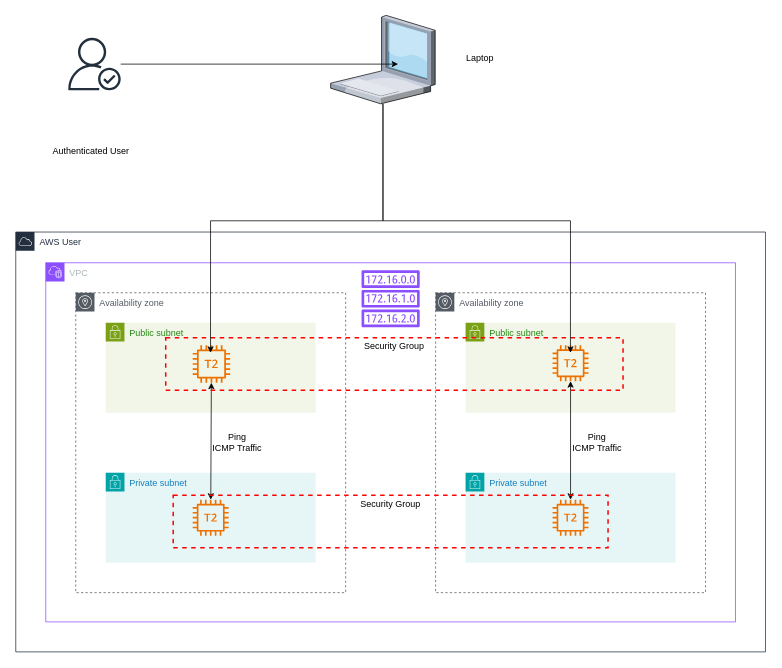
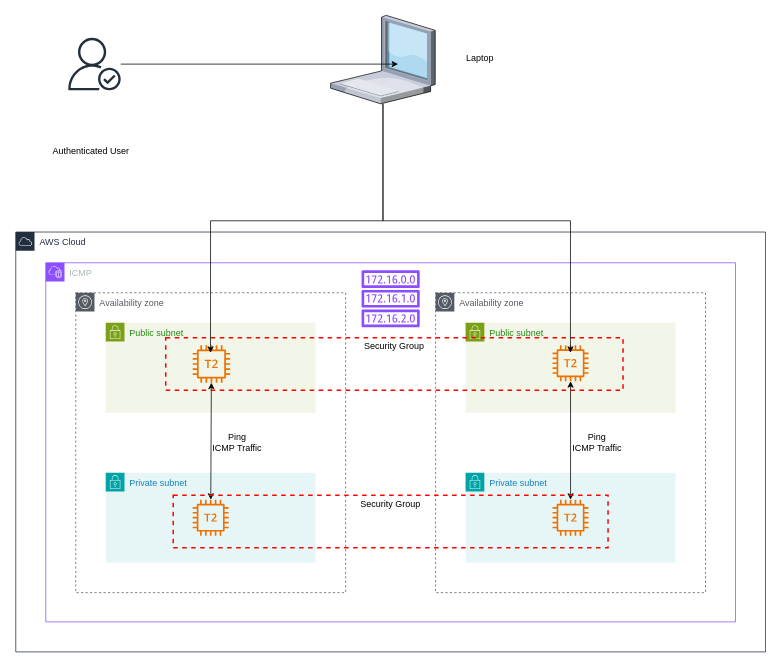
- <mxCell id="2" value="AWS User" style="points=[[0,0],[0.25,0],[0.5,0],[0.75,0],[1,0],[1,0.25],[1,0.5],[1,0.75],[1,1],[0.75,1],[0.5,1],[0.25,1],[0,1],[0,0.75],[0,0.5],[0,0.25]];outlineConnect=0;gradientColor=none;html=1;whiteSpace=wrap;fontSize=12;fontStyle=0;container=1;pointerEvents=0;collapsible=0;recursiveResize=0;shape=mxgraph.aws4.group;grIcon=mxgraph.aws4.group_aws_cloud;strokeColor=#232F3E;fillColor=none;verticalAlign=top;align=left;spacingLeft=30;fontColor=#232F3E;dashed=0;" vertex="1" parent="1"><mxGeometry x="20" y="309" width="1000" height="560" as="geometry" /></mxCell>
+ <mxCell id="2" value="AWS Cloud" style="points=[[0,0],[0.25,0],[0.5,0],[0.75,0],[1,0],[1,0.25],[1,0.5],[1,0.75],[1,1],[0.75,1],[0.5,1],[0.25,1],[0,1],[0,0.75],[0,0.5],[0,0.25]];outlineConnect=0;gradientColor=none;html=1;whiteSpace=wrap;fontSize=12;fontStyle=0;container=1;pointerEvents=0;collapsible=0;recursiveResize=0;shape=mxgraph.aws4.group;grIcon=mxgraph.aws4.group_aws_cloud;strokeColor=#232F3E;fillColor=none;verticalAlign=top;align=left;spacingLeft=30;fontColor=#232F3E;dashed=0;" vertex="1" parent="1"><mxGeometry x="20" y="309" width="1000" height="560" as="geometry" /></mxCell>
- <mxCell id="3" value="VPC" style="points=[[0,0],[0.25,0],[0.5,0],[0.75,0],[1,0],[1,0.25],[1,0.5],[1,0.75],[1,1],[0.75,1],[0.5,1],[0.25,1],[0,1],[0,0.75],[0,0.5],[0,0.25]];outlineConnect=0;gradientColor=none;html=1;whiteSpace=wrap;fontSize=12;fontStyle=0;container=1;pointerEvents=0;collapsible=0;recursiveResize=0;shape=mxgraph.aws4.group;grIcon=mxgraph.aws4.group_vpc2;strokeColor=#8C4FFF;fillColor=none;verticalAlign=top;align=left;spacingLeft=30;fontColor=#AAB7B8;dashed=0;" vertex="1" parent="2"><mxGeometry x="40" y="41" width="920" height="479" as="geometry" /></mxCell>
+ <mxCell id="3" value="ICMP" style="points=[[0,0],[0.25,0],[0.5,0],[0.75,0],[1,0],[1,0.25],[1,0.5],[1,0.75],[1,1],[0.75,1],[0.5,1],[0.25,1],[0,1],[0,0.75],[0,0.5],[0,0.25]];outlineConnect=0;gradientColor=none;html=1;whiteSpace=wrap;fontSize=12;fontStyle=0;container=1;pointerEvents=0;collapsible=0;recursiveResize=0;shape=mxgraph.aws4.group;grIcon=mxgraph.aws4.group_vpc2;strokeColor=#8C4FFF;fillColor=none;verticalAlign=top;align=left;spacingLeft=30;fontColor=#AAB7B8;dashed=0;" vertex="1" parent="2"><mxGeometry x="40" y="41" width="920" height="479" as="geometry" /></mxCell>
